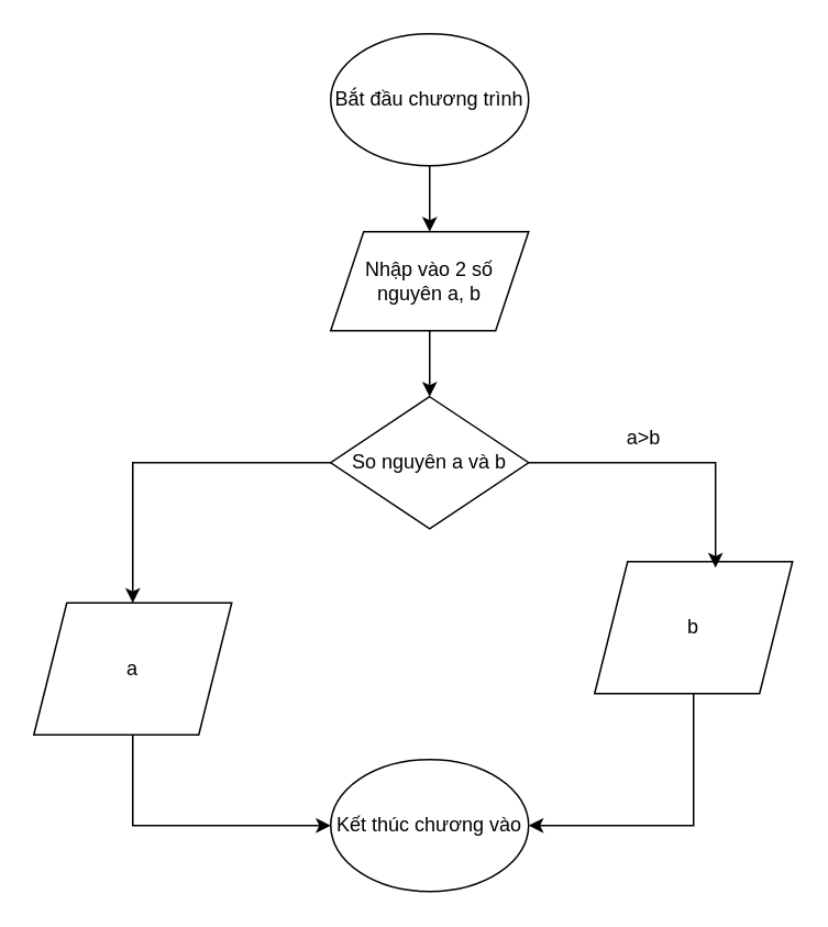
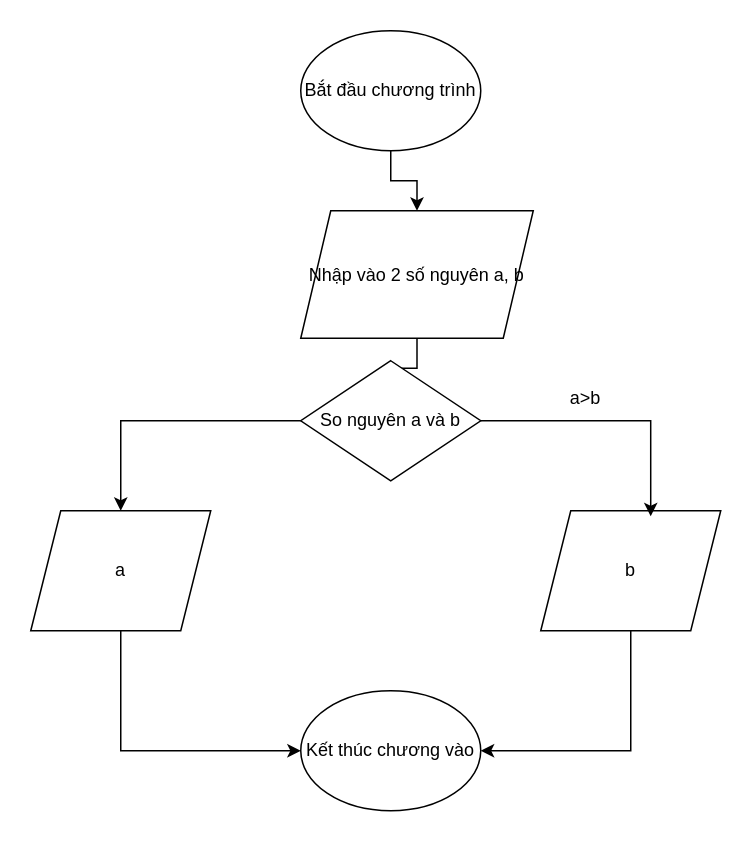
- <mxCell id="5" value="Nhập vào 2 số nguyên a, b" style="shape=parallelogram;perimeter=parallelogramPerimeter;whiteSpace=wrap;html=1;fixedSize=1;" vertex="1" parent="1"><mxGeometry x="200" y="140" width="120" height="60" as="geometry" /></mxCell>
+ <mxCell id="5" value="Nhập vào 2 số nguyên a, b" style="shape=parallelogram;perimeter=parallelogramPerimeter;whiteSpace=wrap;html=1;fixedSize=1;" vertex="1" parent="1"><mxGeometry x="200" y="140" width="155" height="85" as="geometry" /></mxCell>
- <mxCell id="9" value="a" style="shape=parallelogram;perimeter=parallelogramPerimeter;whiteSpace=wrap;html=1;fixedSize=1;" vertex="1" parent="1"><mxGeometry x="20" y="365" width="120" height="80" as="geometry" /></mxCell>
+ <mxCell id="9" value="a" style="shape=parallelogram;perimeter=parallelogramPerimeter;whiteSpace=wrap;html=1;fixedSize=1;" vertex="1" parent="1"><mxGeometry x="20" y="340" width="120" height="80" as="geometry" /></mxCell>
